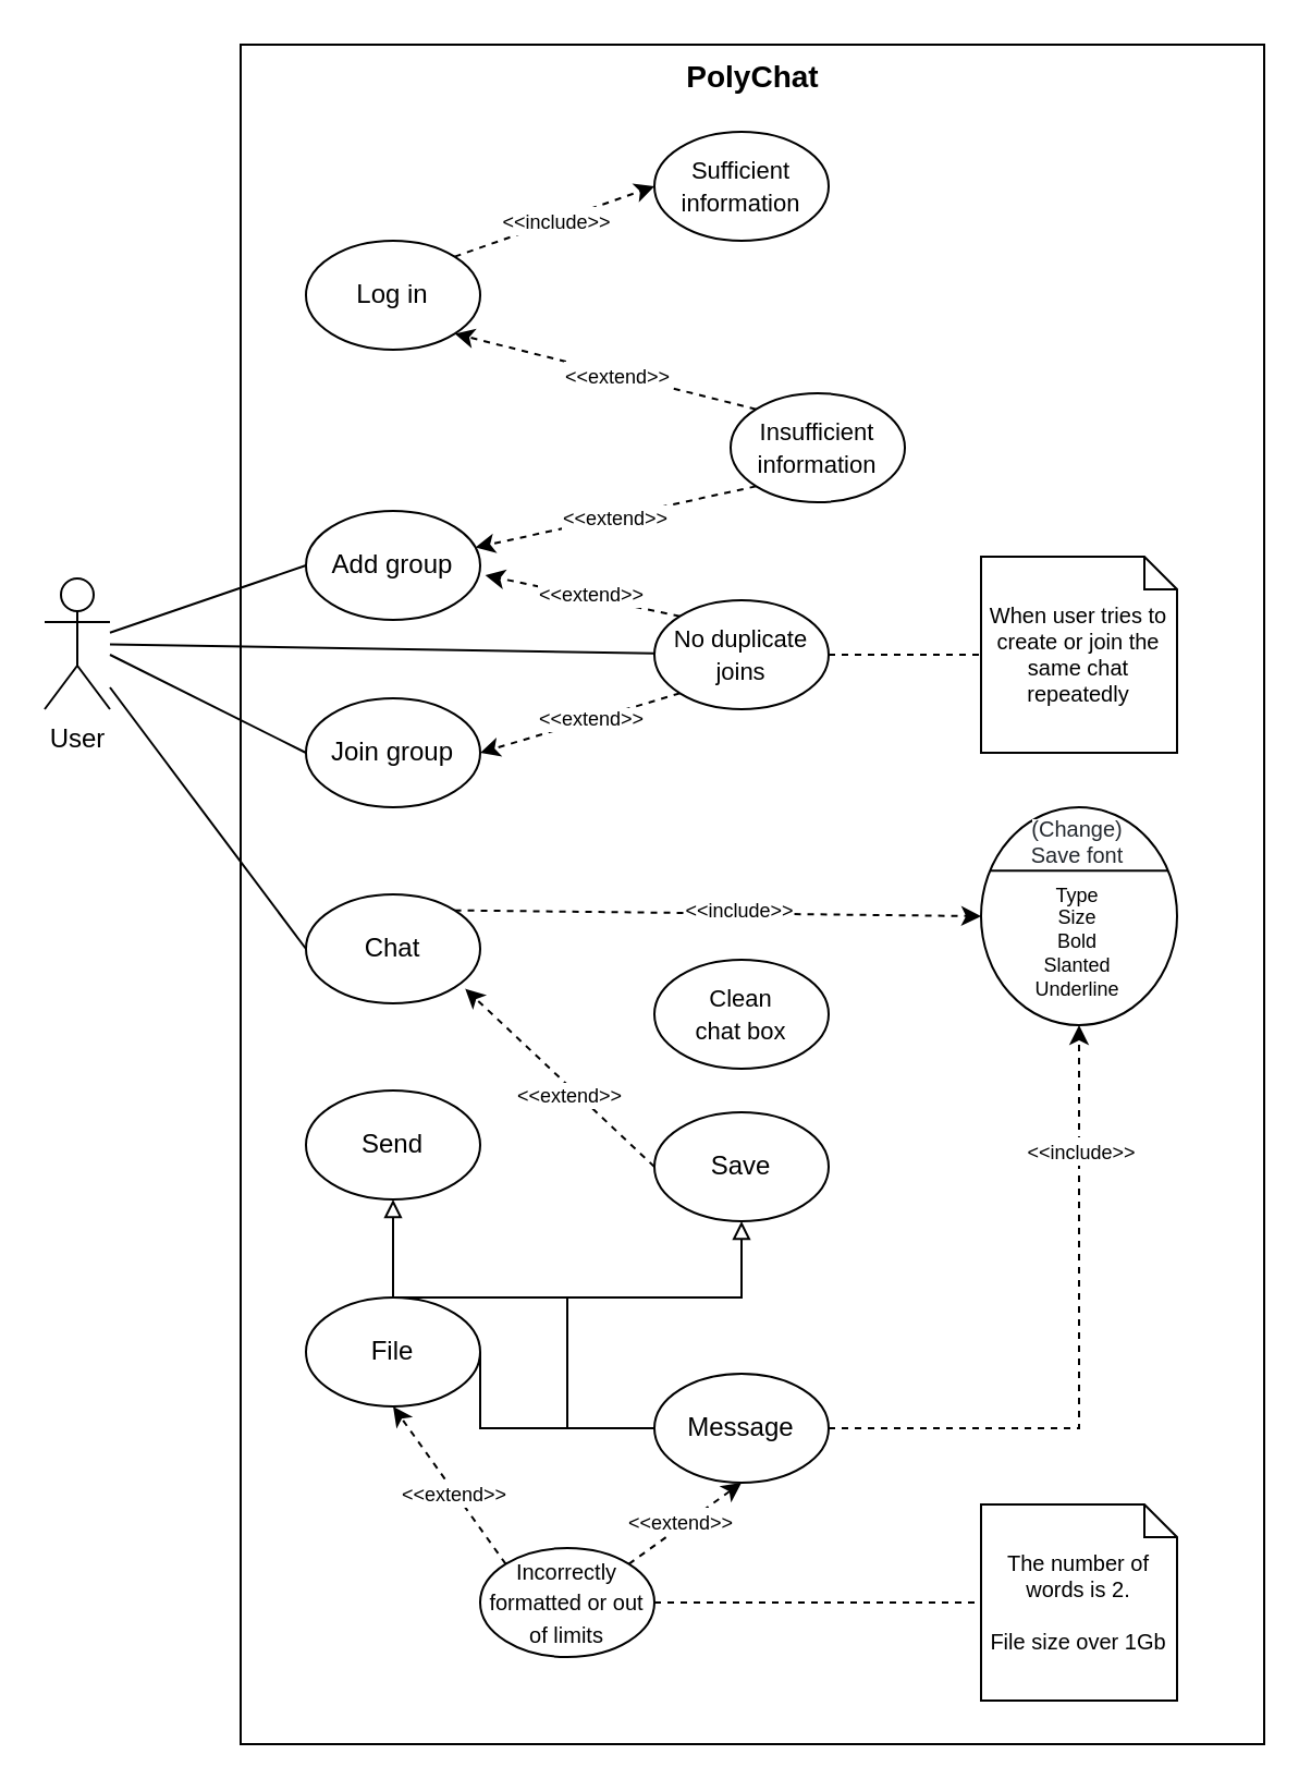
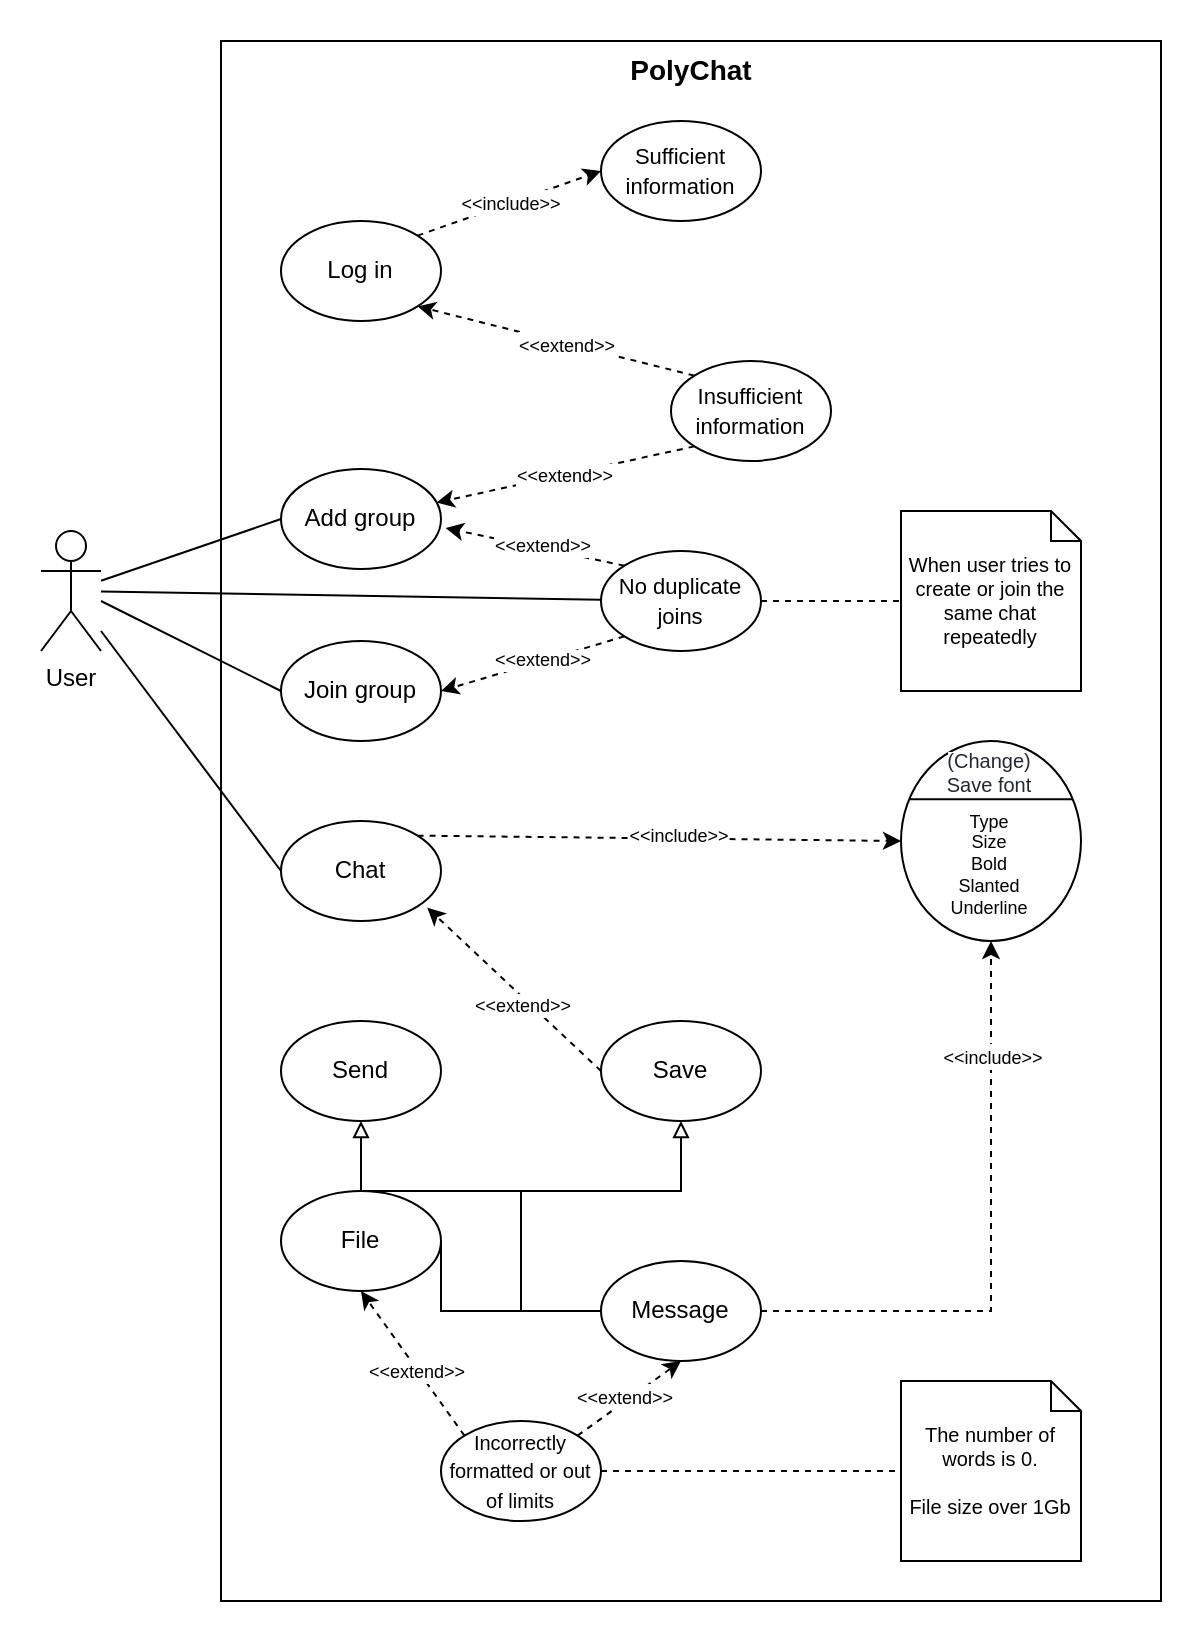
- <mxCell id="32" value="&lt;font style=&quot;font-size: 11px&quot;&gt;Clean&lt;br&gt;chat box&lt;/font&gt;" style="ellipse;whiteSpace=wrap;html=1;" parent="1" vertex="1"><mxGeometry x="300" y="440" width="80" height="50" as="geometry" /></mxCell>
- <mxCell id="36" value="Send" style="ellipse;whiteSpace=wrap;html=1;" parent="1" vertex="1"><mxGeometry x="140" y="500" width="80" height="50" as="geometry" /></mxCell>
+ <mxCell id="36" value="Send" style="ellipse;whiteSpace=wrap;html=1;" parent="1" vertex="1"><mxGeometry x="140" y="510" width="80" height="50" as="geometry" /></mxCell>
- <mxCell id="49" value="&lt;div&gt;The number of words is 2.&lt;br&gt;&lt;br&gt;&lt;/div&gt;&lt;div&gt;File size over 1Gb&lt;/div&gt;" style="shape=note2;boundedLbl=1;whiteSpace=wrap;html=1;size=15;verticalAlign=top;align=center;fontSize=10;" parent="1" vertex="1"><mxGeometry x="450" y="690" width="90" height="90" as="geometry" /></mxCell>
+ <mxCell id="49" value="&lt;div&gt;The number of words is 0.&lt;br&gt;&lt;br&gt;&lt;/div&gt;&lt;div&gt;File size over 1Gb&lt;/div&gt;" style="shape=note2;boundedLbl=1;whiteSpace=wrap;html=1;size=15;verticalAlign=top;align=center;fontSize=10;" parent="1" vertex="1"><mxGeometry x="450" y="690" width="90" height="90" as="geometry" /></mxCell>
